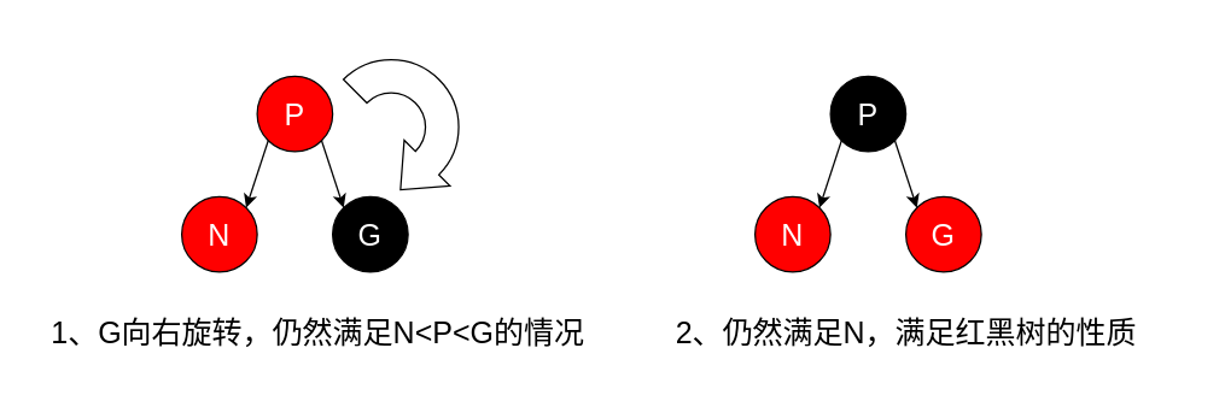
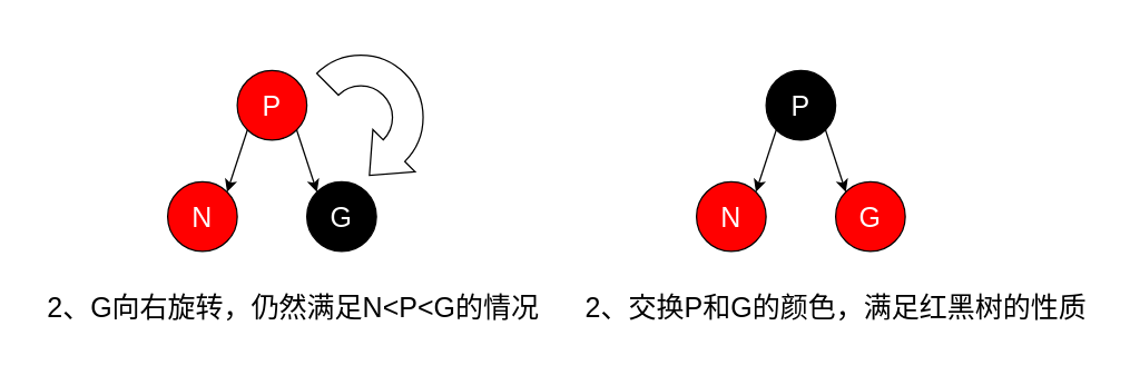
- <mxCell id="7" value="&lt;font color=&quot;#000000&quot;&gt;1、G向右旋转，仍然满足N&amp;lt;P&amp;lt;G的情况&lt;/font&gt;" style="text;html=1;resizable=0;autosize=1;align=center;verticalAlign=middle;points=[];fillColor=none;strokeColor=none;rounded=0;dashed=1;fontSize=20;fontColor=#FFFFFF;" vertex="1" parent="1"><mxGeometry x="20" y="200" width="380" height="40" as="geometry" /></mxCell>
+ <mxCell id="7" value="&lt;font color=&quot;#000000&quot;&gt;2、G向右旋转，仍然满足N&amp;lt;P&amp;lt;G的情况&lt;/font&gt;" style="text;html=1;resizable=0;autosize=1;align=center;verticalAlign=middle;points=[];fillColor=none;strokeColor=none;rounded=0;dashed=1;fontSize=20;fontColor=#FFFFFF;" vertex="1" parent="1"><mxGeometry x="20" y="200" width="380" height="40" as="geometry" /></mxCell>
- <mxCell id="14" value="&lt;font color=&quot;#000000&quot;&gt;2、仍然满足N，满足红黑树的性质&lt;/font&gt;" style="text;html=1;resizable=0;autosize=1;align=center;verticalAlign=middle;points=[];fillColor=none;strokeColor=none;rounded=0;dashed=1;fontSize=20;fontColor=#FFFFFF;" vertex="1" parent="1"><mxGeometry x="410" y="200" width="380" height="40" as="geometry" /></mxCell>
+ <mxCell id="14" value="&lt;font color=&quot;#000000&quot;&gt;2、交换P和G的颜色，满足红黑树的性质&lt;/font&gt;" style="text;html=1;resizable=0;autosize=1;align=center;verticalAlign=middle;points=[];fillColor=none;strokeColor=none;rounded=0;dashed=1;fontSize=20;fontColor=#FFFFFF;" vertex="1" parent="1"><mxGeometry x="410" y="200" width="380" height="40" as="geometry" /></mxCell>
